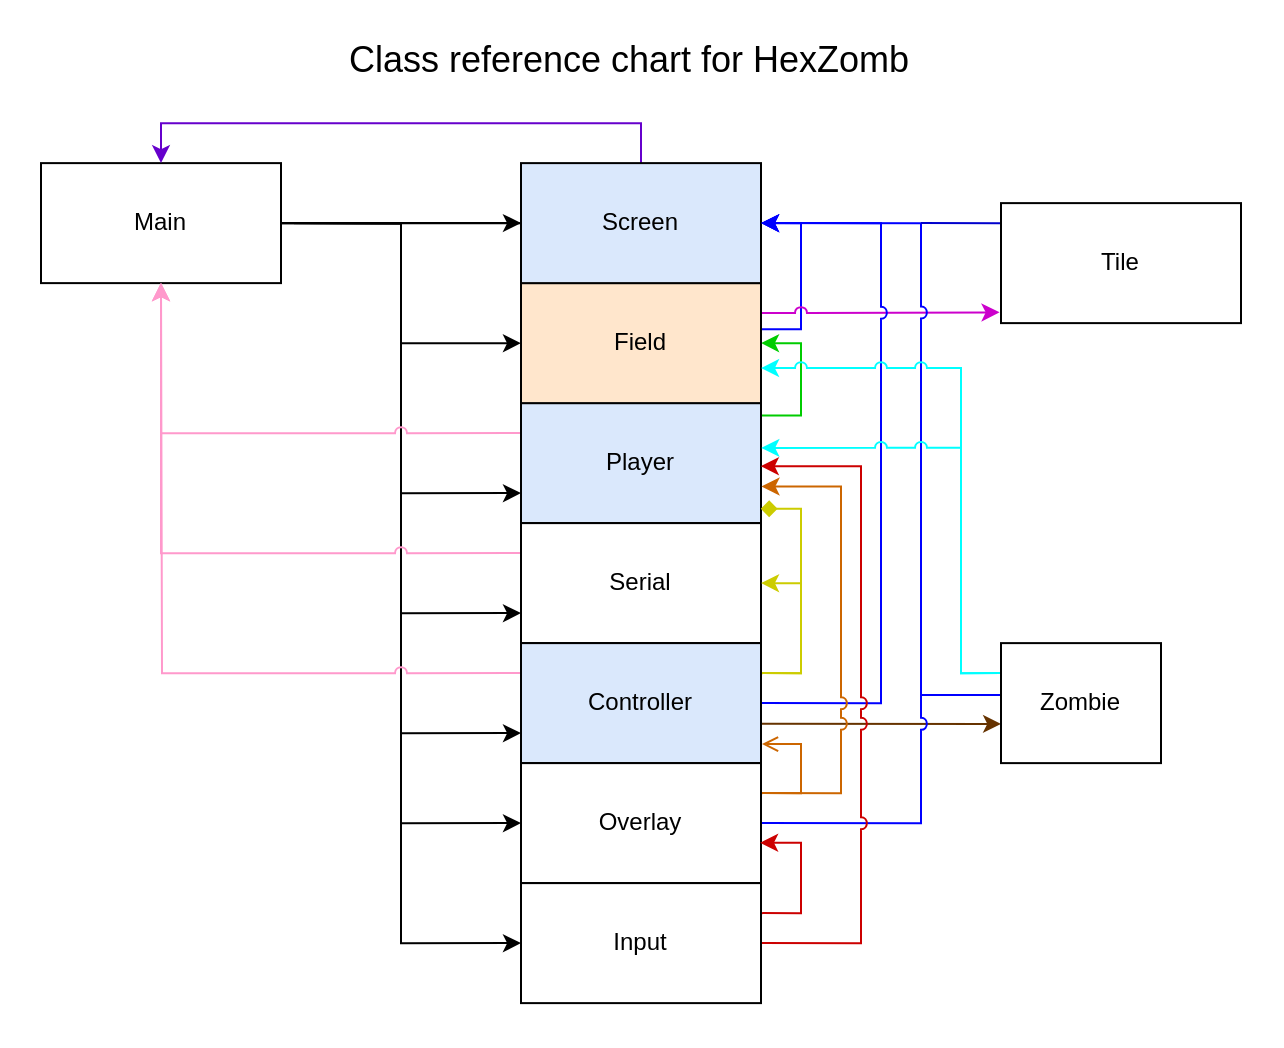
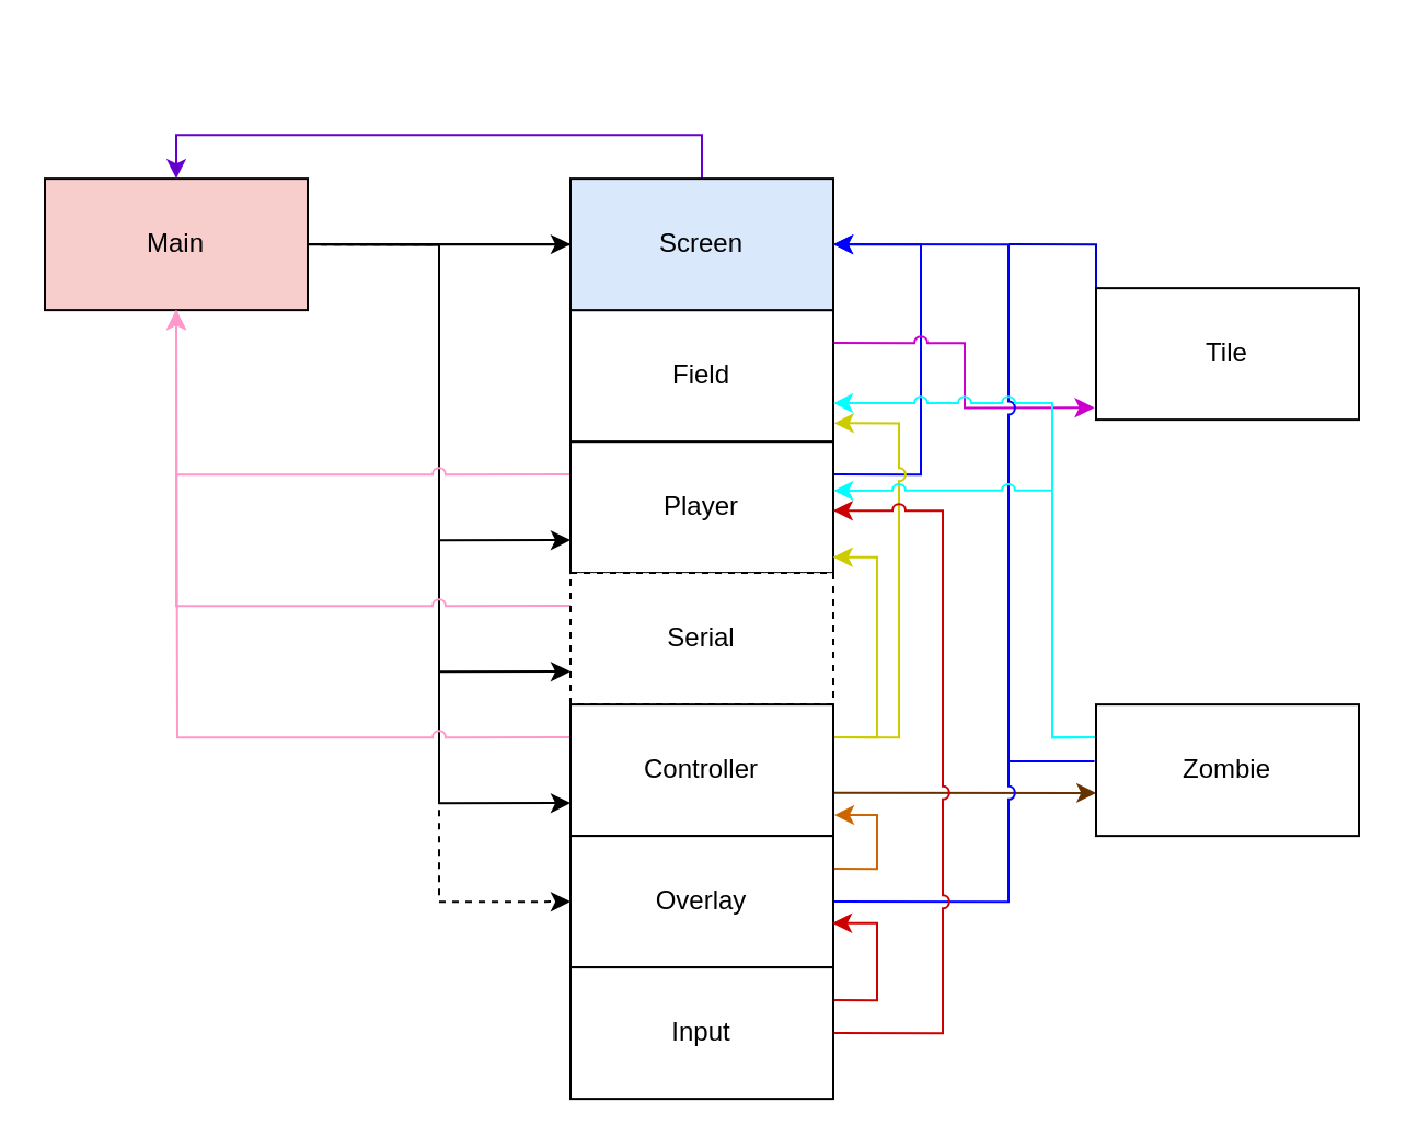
- <mxCell id="42" value="&lt;font style=&quot;font-size: 18px&quot;&gt;Class reference chart for HexZomb&lt;/font&gt;" style="text;html=1;align=center;verticalAlign=middle;resizable=0;points=[];autosize=1;strokeColor=none;fillColor=none;" parent="1" vertex="1"><mxGeometry x="164" y="20" width="300" height="20" as="geometry" /></mxCell>
- <mxCell id="10" value="Main" style="rounded=0;whiteSpace=wrap;html=1;" parent="1" vertex="1"><mxGeometry x="20" y="81.06" width="120" height="60" as="geometry" /></mxCell>
+ <mxCell id="10" value="Main" style="rounded=0;whiteSpace=wrap;html=1;fillColor=#f8cecc;" parent="1" vertex="1"><mxGeometry x="20" y="81.06" width="120" height="60" as="geometry" /></mxCell>
- <mxCell id="37" value="Tile" style="rounded=0;whiteSpace=wrap;html=1;" parent="1" vertex="1"><mxGeometry x="500" y="101.06" width="120" height="60" as="geometry" /></mxCell>
+ <mxCell id="37" value="Tile" style="rounded=0;whiteSpace=wrap;html=1;" parent="1" vertex="1"><mxGeometry x="500" y="131.06" width="120" height="60" as="geometry" /></mxCell>
- <mxCell id="15" style="edgeStyle=orthogonalEdgeStyle;rounded=0;orthogonalLoop=1;jettySize=auto;html=1;exitX=1.002;exitY=0.384;exitDx=0;exitDy=0;entryX=1;entryY=0.5;entryDx=0;entryDy=0;strokeColor=#0000FF;exitPerimeter=0;" parent="1" source="17" target="19" edge="1"><mxGeometry relative="1" as="geometry" /></mxCell>
- <mxCell id="3" value="" style="edgeStyle=orthogonalEdgeStyle;rounded=0;orthogonalLoop=1;jettySize=auto;html=1;" parent="1" source="10" target="17" edge="1"><mxGeometry relative="1" as="geometry" /></mxCell>
- <mxCell id="17" value="Field" style="rounded=0;whiteSpace=wrap;html=1;fillColor=#ffe6cc;" parent="1" vertex="1"><mxGeometry x="260" y="141.06" width="120" height="60" as="geometry" /></mxCell>
+ <mxCell id="17" value="Field" style="rounded=0;whiteSpace=wrap;html=1;" parent="1" vertex="1"><mxGeometry x="260" y="141.06" width="120" height="60" as="geometry" /></mxCell>
- <mxCell id="12" style="edgeStyle=orthogonalEdgeStyle;rounded=0;orthogonalLoop=1;jettySize=auto;html=1;exitX=0.999;exitY=0.104;exitDx=0;exitDy=0;strokeColor=#00CC00;entryX=1;entryY=0.5;entryDx=0;entryDy=0;exitPerimeter=0;" parent="1" source="14" target="17" edge="1"><mxGeometry relative="1" as="geometry"><mxPoint x="410" y="181.06" as="targetPoint" /><Array as="points"><mxPoint x="400" y="207.06" /><mxPoint x="400" y="171.06" /></Array></mxGeometry></mxCell>
+ <mxCell id="11" style="edgeStyle=orthogonalEdgeStyle;rounded=0;orthogonalLoop=1;jettySize=auto;html=1;exitX=1;exitY=0.25;exitDx=0;exitDy=0;entryX=1;entryY=0.5;entryDx=0;entryDy=0;strokeColor=#0000FF;" parent="1" source="14" target="19" edge="1"><mxGeometry relative="1" as="geometry"><mxPoint x="430" y="111.06" as="targetPoint" /><Array as="points"><mxPoint x="420" y="216.06" /><mxPoint x="420" y="111.06" /></Array></mxGeometry></mxCell>
- <mxCell id="14" value="Player" style="rounded=0;whiteSpace=wrap;html=1;fillColor=#dae8fc;" parent="1" vertex="1"><mxGeometry x="260" y="201.06" width="120" height="60" as="geometry" /></mxCell>
+ <mxCell id="14" value="Player" style="rounded=0;whiteSpace=wrap;html=1;" parent="1" vertex="1"><mxGeometry x="260" y="201.06" width="120" height="60" as="geometry" /></mxCell>
- <mxCell id="24" style="edgeStyle=orthogonalEdgeStyle;rounded=0;orthogonalLoop=1;jettySize=auto;html=1;exitX=1;exitY=0.25;exitDx=0;exitDy=0;entryX=0.999;entryY=0.88;entryDx=0;entryDy=0;strokeColor=#CCCC00;entryPerimeter=0;endArrow=diamond;" parent="1" source="28" target="14" edge="1"><mxGeometry relative="1" as="geometry"><Array as="points"><mxPoint x="400" y="336.06" /><mxPoint x="400" y="254.06" /><mxPoint x="380" y="254.06" /></Array></mxGeometry></mxCell>
+ <mxCell id="24" style="edgeStyle=orthogonalEdgeStyle;rounded=0;orthogonalLoop=1;jettySize=auto;html=1;exitX=1;exitY=0.25;exitDx=0;exitDy=0;entryX=0.999;entryY=0.88;entryDx=0;entryDy=0;strokeColor=#CCCC00;entryPerimeter=0;" parent="1" source="28" target="14" edge="1"><mxGeometry relative="1" as="geometry"><Array as="points"><mxPoint x="400" y="336.06" /><mxPoint x="400" y="254.06" /><mxPoint x="380" y="254.06" /></Array></mxGeometry></mxCell>
+ <mxCell id="25" style="edgeStyle=orthogonalEdgeStyle;rounded=0;orthogonalLoop=1;jettySize=auto;html=1;exitX=1;exitY=0.25;exitDx=0;exitDy=0;entryX=1.003;entryY=0.86;entryDx=0;entryDy=0;entryPerimeter=0;strokeColor=#CCCC00;jumpStyle=arc;" parent="1" source="28" target="17" edge="1"><mxGeometry relative="1" as="geometry"><Array as="points"><mxPoint x="410" y="336.06" /><mxPoint x="410" y="193.06" /><mxPoint x="380" y="193.06" /></Array></mxGeometry></mxCell>
- <mxCell id="21" value="Serial" style="rounded=0;whiteSpace=wrap;html=1;" parent="1" vertex="1"><mxGeometry x="260" y="261.06" width="120" height="60" as="geometry" /></mxCell>
+ <mxCell id="21" value="Serial" style="rounded=0;whiteSpace=wrap;html=1;dashed=1;" parent="1" vertex="1"><mxGeometry x="260" y="261.06" width="120" height="60" as="geometry" /></mxCell>
- <mxCell id="23" style="edgeStyle=orthogonalEdgeStyle;rounded=0;orthogonalLoop=1;jettySize=auto;html=1;exitX=1;exitY=0.25;exitDx=0;exitDy=0;entryX=1;entryY=0.5;entryDx=0;entryDy=0;strokeColor=#CCCC00;" parent="1" source="28" target="21" edge="1"><mxGeometry relative="1" as="geometry"><Array as="points"><mxPoint x="400" y="336.06" /><mxPoint x="400" y="291.06" /></Array></mxGeometry></mxCell>
- <mxCell id="22" style="edgeStyle=orthogonalEdgeStyle;rounded=0;orthogonalLoop=1;jettySize=auto;html=1;exitX=1;exitY=0.5;exitDx=0;exitDy=0;entryX=1;entryY=0.5;entryDx=0;entryDy=0;strokeColor=#0000FF;jumpStyle=arc;" parent="1" source="28" target="19" edge="1"><mxGeometry relative="1" as="geometry"><mxPoint x="390" y="111.06" as="targetPoint" /><Array as="points"><mxPoint x="440" y="351.06" /><mxPoint x="440" y="111.06" /></Array></mxGeometry></mxCell>
- <mxCell id="31" style="edgeStyle=orthogonalEdgeStyle;rounded=0;orthogonalLoop=1;jettySize=auto;html=1;exitX=1;exitY=0.25;exitDx=0;exitDy=0;entryX=1.002;entryY=0.694;entryDx=0;entryDy=0;strokeColor=#CC6600;jumpStyle=arc;entryPerimeter=0;" parent="1" source="32" target="14" edge="1"><mxGeometry relative="1" as="geometry"><Array as="points"><mxPoint x="420" y="396.06" /><mxPoint x="420" y="243.06" /><mxPoint x="380" y="243.06" /></Array></mxGeometry></mxCell>
- <mxCell id="28" value="&lt;div&gt;Controller&lt;/div&gt;" style="rounded=0;whiteSpace=wrap;html=1;fillColor=#dae8fc;" parent="1" vertex="1"><mxGeometry x="260" y="321.06" width="120" height="60" as="geometry" /></mxCell>
+ <mxCell id="28" value="&lt;div&gt;Controller&lt;/div&gt;" style="rounded=0;whiteSpace=wrap;html=1;" parent="1" vertex="1"><mxGeometry x="260" y="321.06" width="120" height="60" as="geometry" /></mxCell>
- <mxCell id="41" value="&lt;div&gt;Zombie&lt;/div&gt;" style="rounded=0;whiteSpace=wrap;html=1;" parent="1" vertex="1"><mxGeometry x="500" y="321.06" width="80" height="60" as="geometry" /></mxCell>
+ <mxCell id="41" value="&lt;div&gt;Zombie&lt;/div&gt;" style="rounded=0;whiteSpace=wrap;html=1;" parent="1" vertex="1"><mxGeometry x="500" y="321.06" width="120" height="60" as="geometry" /></mxCell>
- <mxCell id="30" style="edgeStyle=orthogonalEdgeStyle;rounded=0;orthogonalLoop=1;jettySize=auto;html=1;exitX=1;exitY=0.25;exitDx=0;exitDy=0;strokeColor=#CC6600;entryX=1.004;entryY=0.841;entryDx=0;entryDy=0;entryPerimeter=0;endArrow=open;" parent="1" source="32" target="28" edge="1"><mxGeometry relative="1" as="geometry"><mxPoint x="400" y="361.06" as="targetPoint" /><Array as="points"><mxPoint x="400" y="396.06" /><mxPoint x="400" y="371.06" /><mxPoint x="381" y="371.06" /></Array></mxGeometry></mxCell>
+ <mxCell id="30" style="edgeStyle=orthogonalEdgeStyle;rounded=0;orthogonalLoop=1;jettySize=auto;html=1;exitX=1;exitY=0.25;exitDx=0;exitDy=0;strokeColor=#CC6600;entryX=1.004;entryY=0.841;entryDx=0;entryDy=0;entryPerimeter=0;" parent="1" source="32" target="28" edge="1"><mxGeometry relative="1" as="geometry"><mxPoint x="400" y="361.06" as="targetPoint" /><Array as="points"><mxPoint x="400" y="396.06" /><mxPoint x="400" y="371.06" /><mxPoint x="381" y="371.06" /></Array></mxGeometry></mxCell>
- <mxCell id="7" style="edgeStyle=orthogonalEdgeStyle;rounded=0;orthogonalLoop=1;jettySize=auto;html=1;exitX=1;exitY=0.5;exitDx=0;exitDy=0;entryX=0;entryY=0.5;entryDx=0;entryDy=0;" parent="1" source="10" target="32" edge="1"><mxGeometry relative="1" as="geometry" /></mxCell>
+ <mxCell id="7" style="edgeStyle=orthogonalEdgeStyle;rounded=0;orthogonalLoop=1;jettySize=auto;html=1;exitX=1;exitY=0.5;exitDx=0;exitDy=0;entryX=0;entryY=0.5;entryDx=0;entryDy=0;dashed=1;" parent="1" source="10" target="32" edge="1"><mxGeometry relative="1" as="geometry" /></mxCell>
- <mxCell id="9" style="edgeStyle=orthogonalEdgeStyle;rounded=0;orthogonalLoop=1;jettySize=auto;html=1;exitX=1;exitY=0.5;exitDx=0;exitDy=0;entryX=0;entryY=0.5;entryDx=0;entryDy=0;" parent="1" source="10" target="35" edge="1"><mxGeometry relative="1" as="geometry"><mxPoint x="200" y="471" as="targetPoint" /><Array as="points"><mxPoint x="200" y="111" /><mxPoint x="200" y="471" /></Array></mxGeometry></mxCell>
